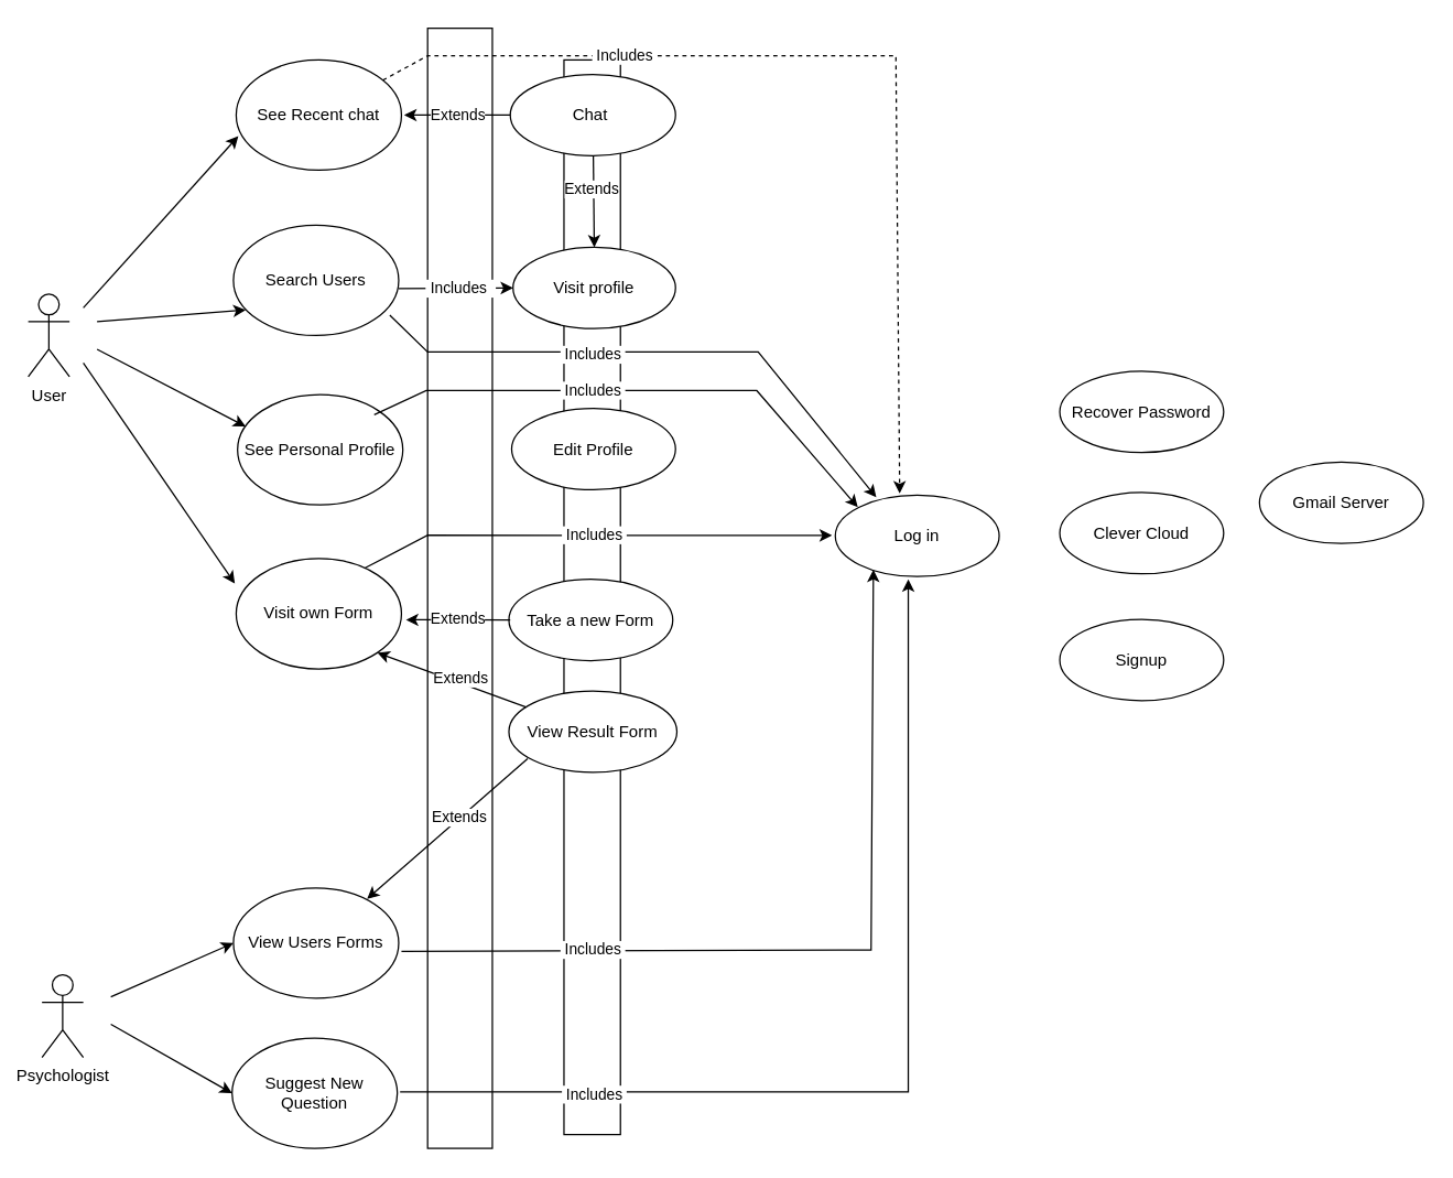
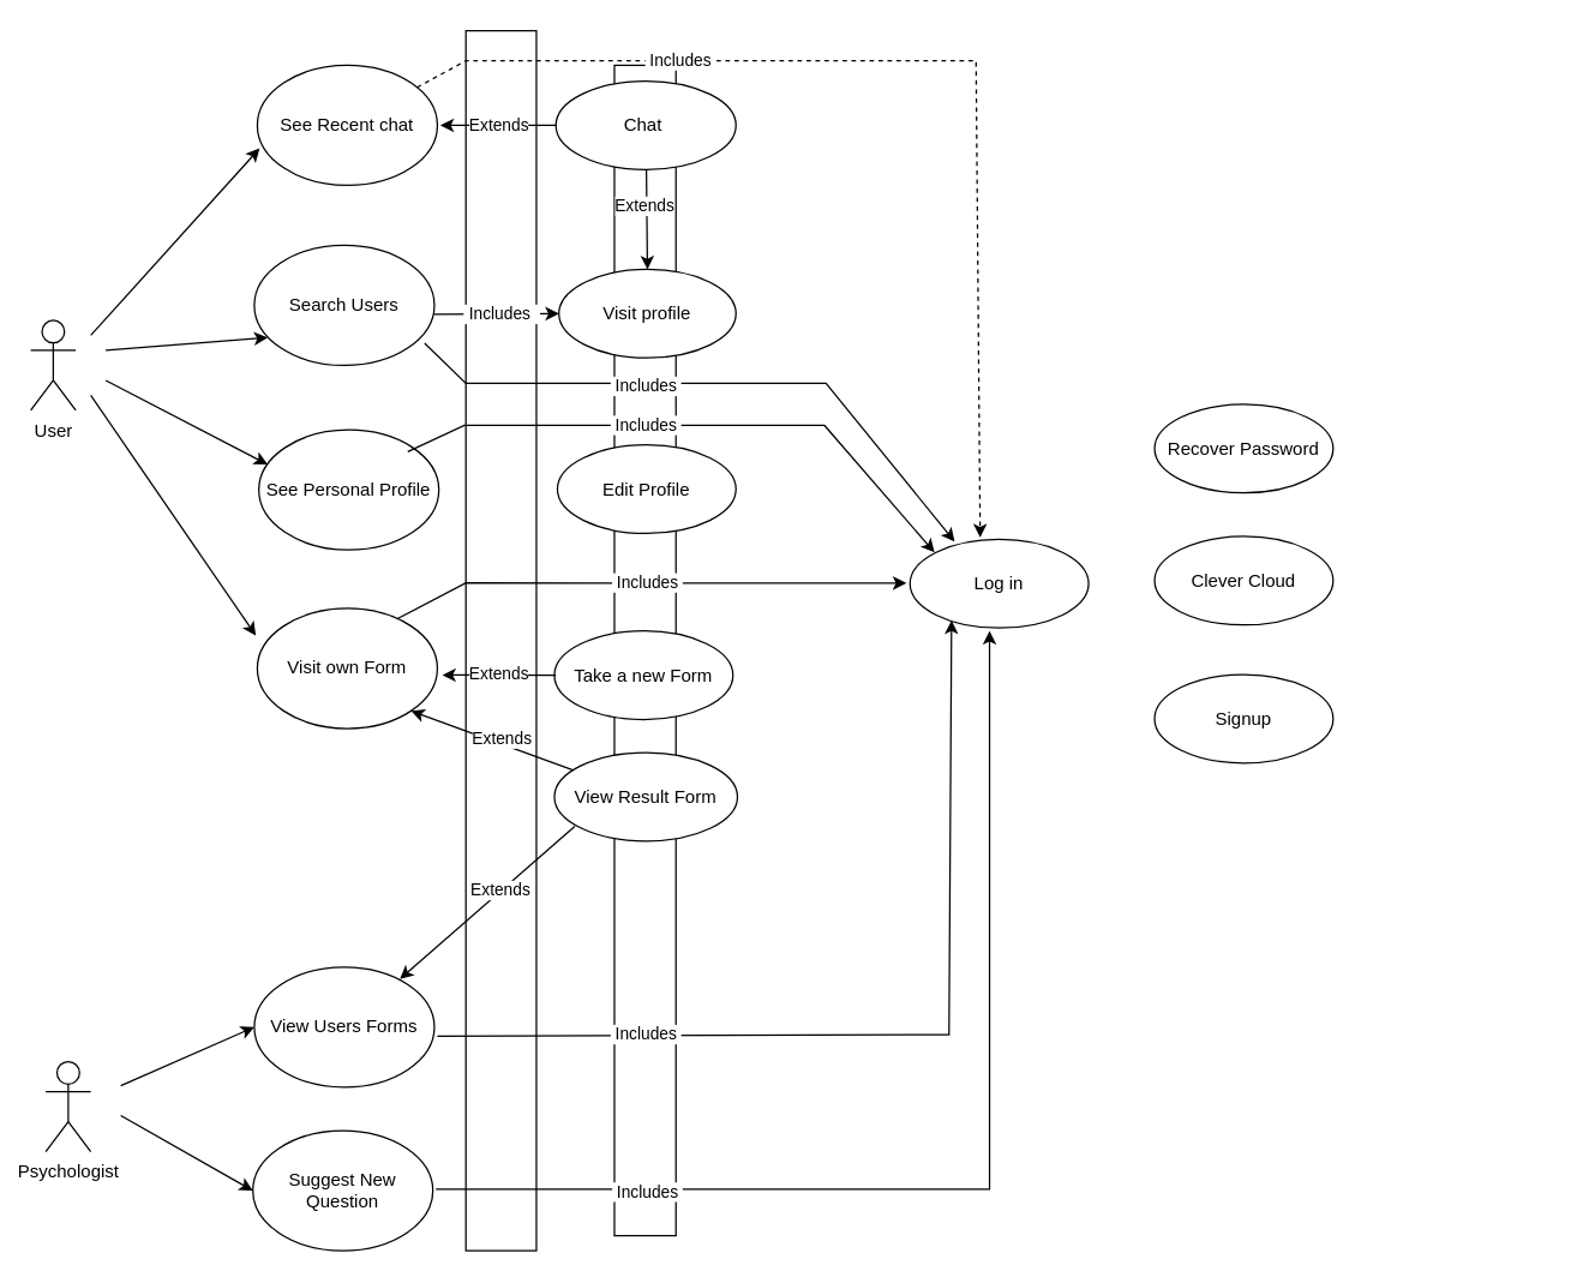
- <mxCell id="16" value="Gmail Server" style="ellipse;whiteSpace=wrap;html=1;" vertex="1" parent="1"><mxGeometry x="914" y="335" width="119" height="59" as="geometry" /></mxCell>
